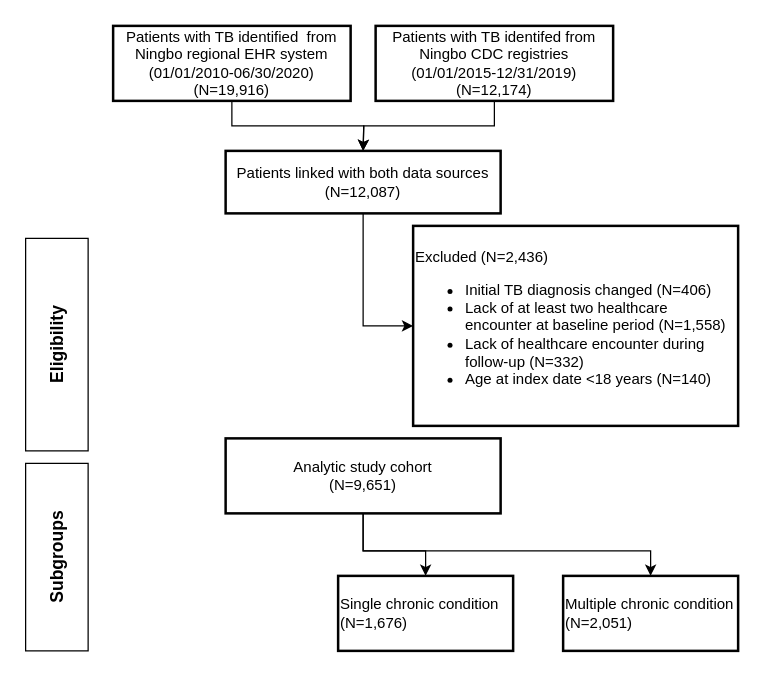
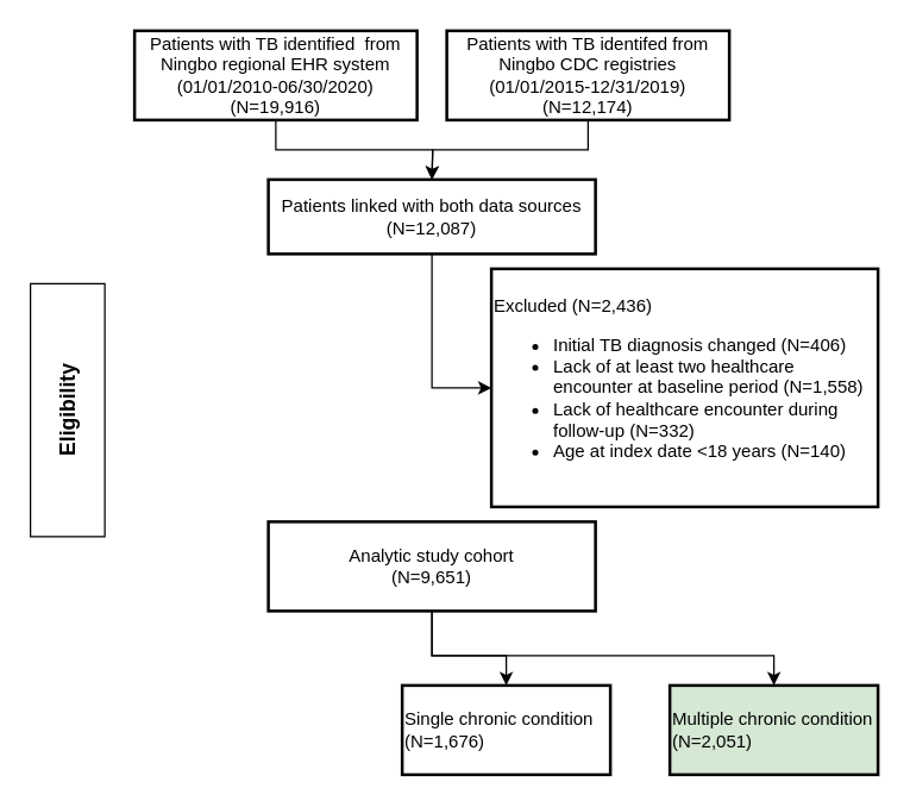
- <mxCell id="13" value="&lt;div&gt;&lt;font style=&quot;font-size: 14px&quot;&gt;&lt;b&gt;Subgroups&lt;/b&gt;&lt;/font&gt;&lt;/div&gt;" style="rounded=0;whiteSpace=wrap;html=1;horizontal=0;" vertex="1" parent="1"><mxGeometry x="20" y="370" width="50" height="150" as="geometry" /></mxCell>
- <mxCell id="15" value="&lt;div&gt;Multiple chronic condition&lt;/div&gt;&lt;div&gt;(N=2,051)&lt;br&gt;&lt;/div&gt;" style="rounded=0;whiteSpace=wrap;html=1;strokeWidth=2;align=left;" vertex="1" parent="1"><mxGeometry x="450" y="460" width="140" height="60" as="geometry" /></mxCell>
+ <mxCell id="15" value="&lt;div&gt;Multiple chronic condition&lt;/div&gt;&lt;div&gt;(N=2,051)&lt;br&gt;&lt;/div&gt;" style="rounded=0;whiteSpace=wrap;html=1;strokeWidth=2;align=left;fillColor=#d5e8d4;" vertex="1" parent="1"><mxGeometry x="450" y="460" width="140" height="60" as="geometry" /></mxCell>
